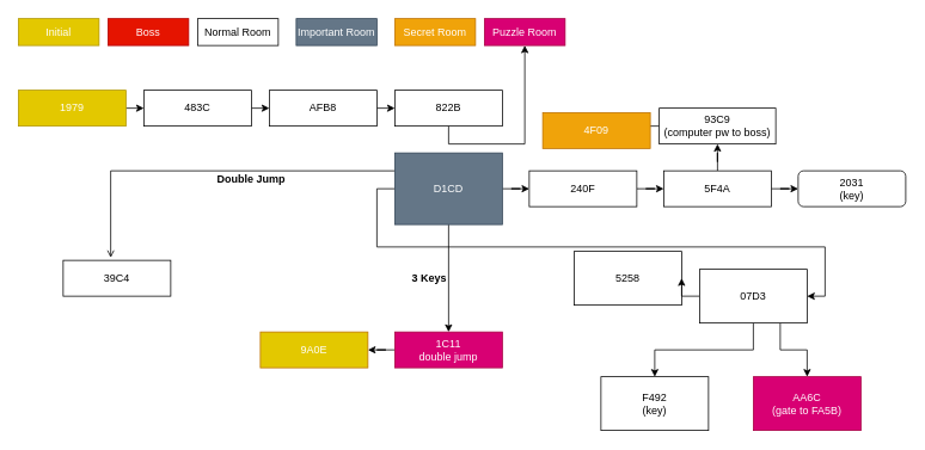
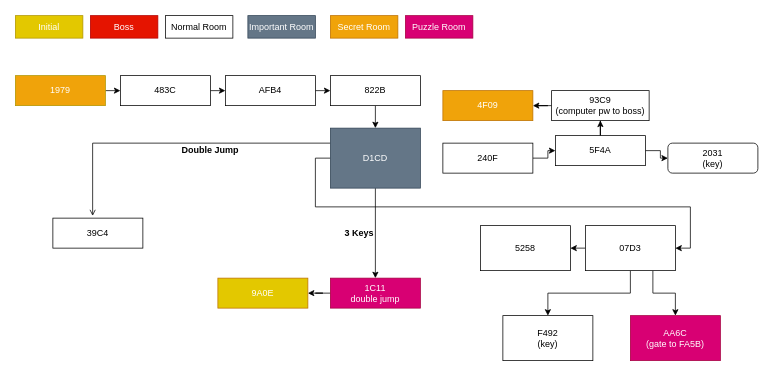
- <mxCell id="3" value="1979" style="rounded=0;whiteSpace=wrap;html=1;fillColor=#e3c800;strokeColor=#B09500;fontColor=#ffffff;" parent="1" vertex="1"><mxGeometry x="20" y="100" width="120" height="40" as="geometry" /></mxCell>
+ <mxCell id="3" value="1979" style="rounded=0;whiteSpace=wrap;html=1;fillColor=#f0a30a;strokeColor=#B09500;fontColor=#ffffff;" parent="1" vertex="1"><mxGeometry x="20" y="100" width="120" height="40" as="geometry" /></mxCell>
- <mxCell id="10" value="AFB8" style="rounded=0;whiteSpace=wrap;html=1;" parent="1" vertex="1"><mxGeometry x="300" y="100" width="120" height="40" as="geometry" /></mxCell>
+ <mxCell id="10" value="AFB4" style="rounded=0;whiteSpace=wrap;html=1;" parent="1" vertex="1"><mxGeometry x="300" y="100" width="120" height="40" as="geometry" /></mxCell>
- <mxCell id="29" value="4F09" style="rounded=0;whiteSpace=wrap;html=1;fillColor=#f0a30a;strokeColor=#BD7000;fontColor=#ffffff;" parent="1" vertex="1"><mxGeometry x="605" y="125" width="120" height="40" as="geometry" /></mxCell>
+ <mxCell id="29" value="4F09" style="rounded=0;whiteSpace=wrap;html=1;fillColor=#f0a30a;strokeColor=#BD7000;fontColor=#ffffff;" parent="1" vertex="1"><mxGeometry x="590" y="120" width="120" height="40" as="geometry" /></mxCell>
- <mxCell id="11" style="edgeStyle=orthogonalEdgeStyle;rounded=0;orthogonalLoop=1;jettySize=auto;html=1;exitX=0.5;exitY=1;exitDx=0;exitDy=0;" parent="1" source="12" target="30" edge="1"><mxGeometry relative="1" as="geometry" /></mxCell>
+ <mxCell id="11" style="edgeStyle=orthogonalEdgeStyle;rounded=0;orthogonalLoop=1;jettySize=auto;html=1;exitX=0.5;exitY=1;exitDx=0;exitDy=0;entryX=0.5;entryY=0;entryDx=0;entryDy=0;" parent="1" source="12" target="17" edge="1"><mxGeometry relative="1" as="geometry" /></mxCell>
- <mxCell id="13" value="" style="edgeStyle=orthogonalEdgeStyle;rounded=0;orthogonalLoop=1;jettySize=auto;html=1;" parent="1" source="17" target="22" edge="1"><mxGeometry relative="1" as="geometry" /></mxCell>
- <mxCell id="25" value="5F4A" style="rounded=0;whiteSpace=wrap;html=1;" parent="1" vertex="1"><mxGeometry x="740" y="190" width="120" height="40" as="geometry" /></mxCell>
+ <mxCell id="25" value="5F4A" style="rounded=0;whiteSpace=wrap;html=1;" parent="1" vertex="1"><mxGeometry x="740" y="180" width="120" height="40" as="geometry" /></mxCell>
- <mxCell id="20" value="5258" style="whiteSpace=wrap;html=1;" parent="1" vertex="1"><mxGeometry x="640" y="280" width="120" height="60" as="geometry" /></mxCell>
+ <mxCell id="20" value="5258" style="whiteSpace=wrap;html=1;" parent="1" vertex="1"><mxGeometry x="640" y="300" width="120" height="60" as="geometry" /></mxCell>
